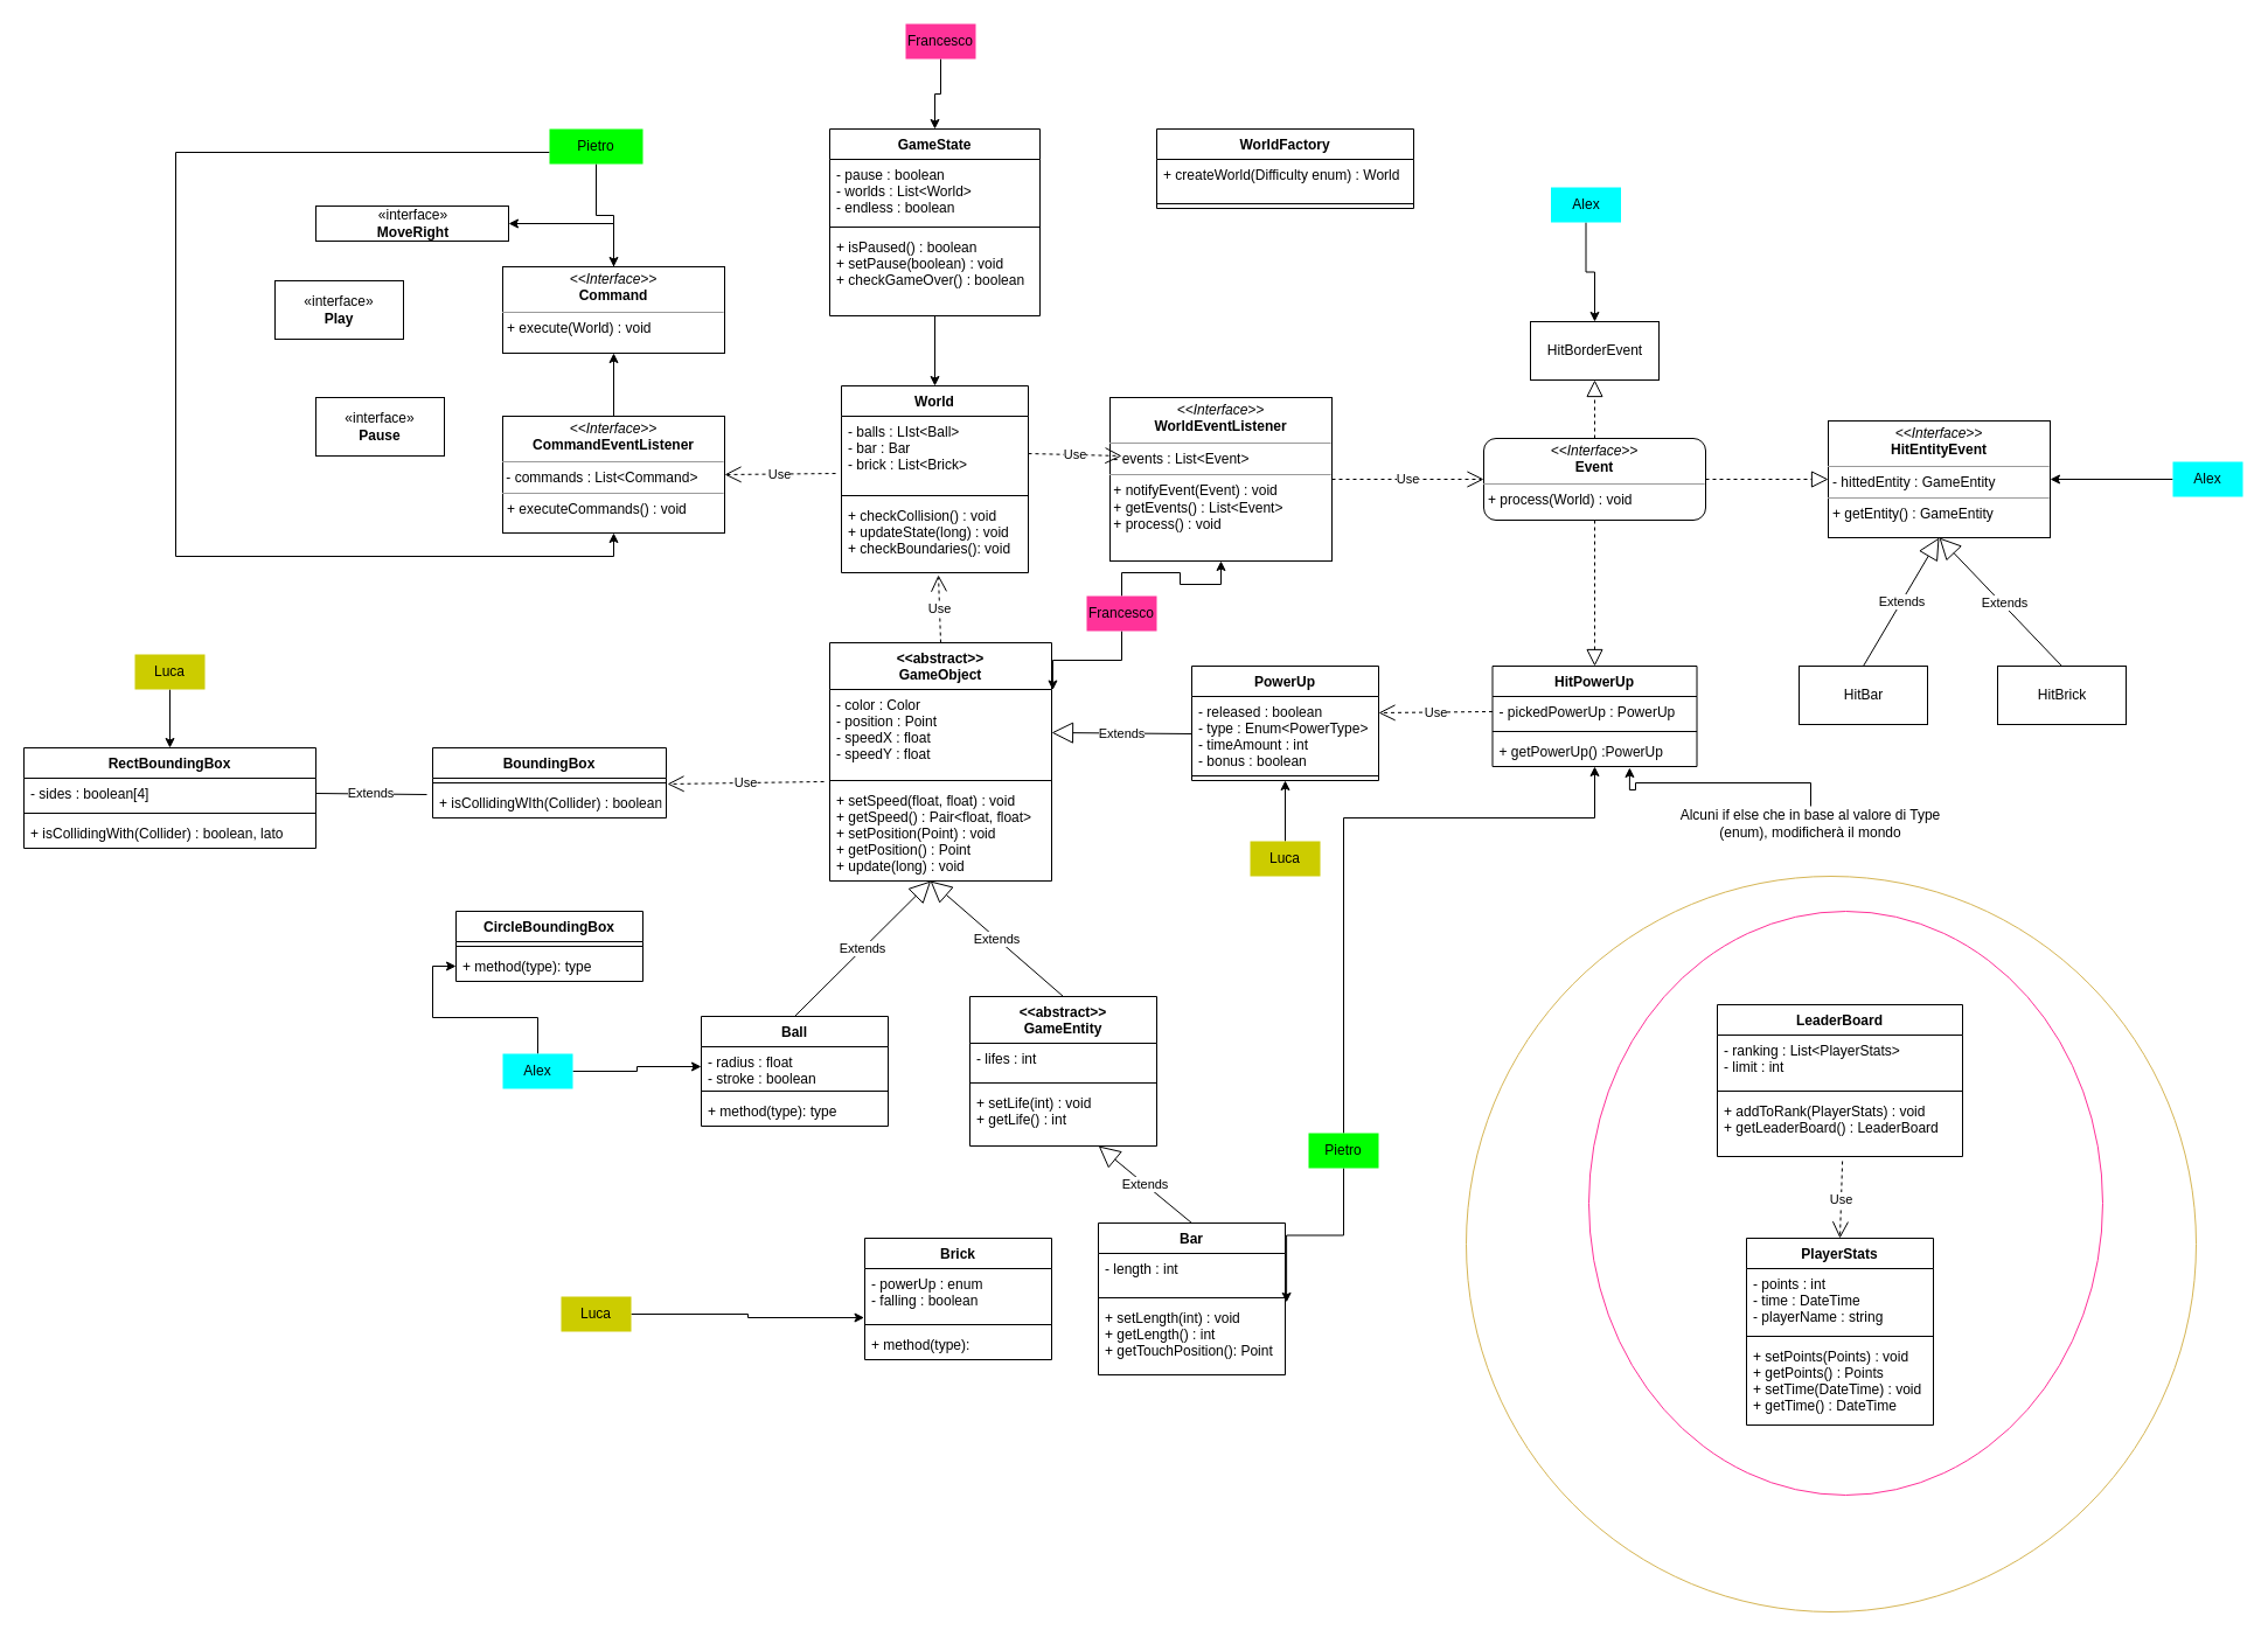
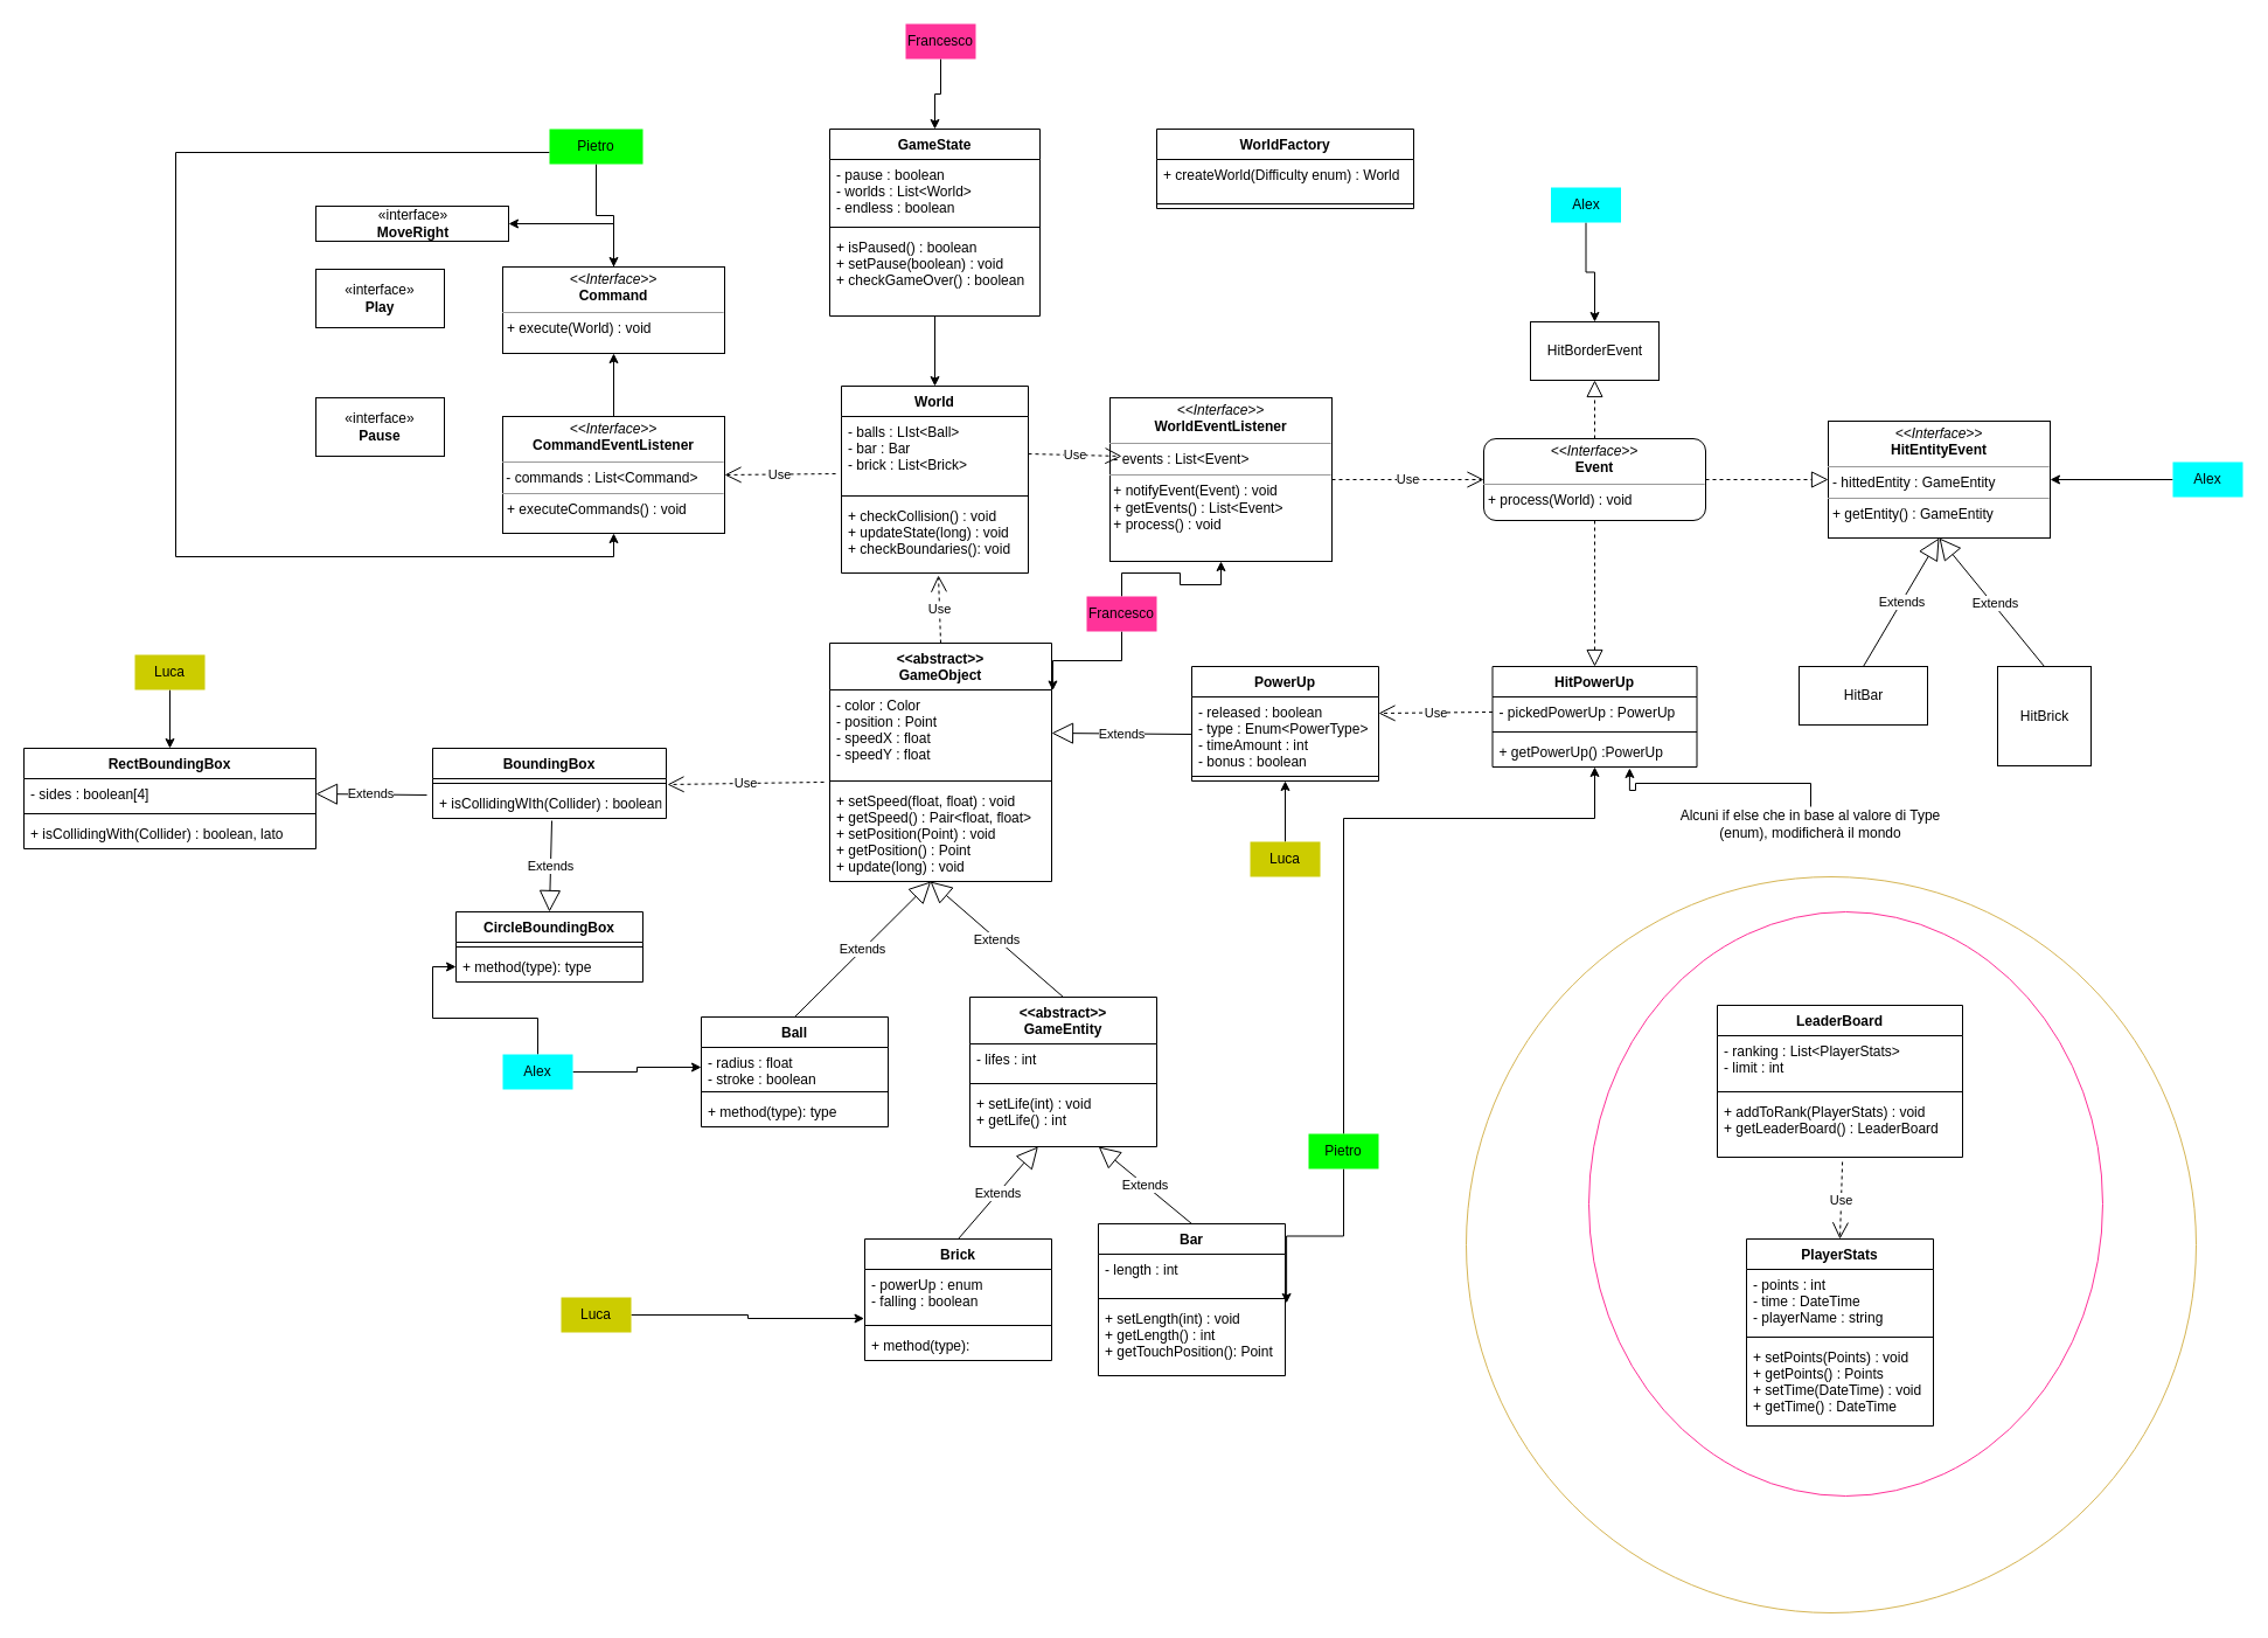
- <mxCell id="92" value="«interface»&lt;br&gt;&lt;b&gt;Play&lt;/b&gt;" style="html=1;whiteSpace=wrap;" parent="1" vertex="1"><mxGeometry x="235" y="240" width="110" height="50" as="geometry" /></mxCell>
+ <mxCell id="92" value="«interface»&lt;br&gt;&lt;b&gt;Play&lt;/b&gt;" style="html=1;whiteSpace=wrap;" parent="1" vertex="1"><mxGeometry x="270" y="230" width="110" height="50" as="geometry" /></mxCell>
- <mxCell id="72" value="HitBrick" style="html=1;" parent="1" vertex="1"><mxGeometry x="1710" y="570" width="110" height="50" as="geometry" /></mxCell>
+ <mxCell id="72" value="HitBrick" style="html=1;" parent="1" vertex="1"><mxGeometry x="1710" y="570" width="80" height="85" as="geometry" /></mxCell>
- <mxCell id="49" value="Extends" style="endArrow=none;endSize=16;endFill=0;html=1;rounded=0;exitX=-0.025;exitY=0.231;exitDx=0;exitDy=0;entryX=1;entryY=0.5;entryDx=0;entryDy=0;exitPerimeter=0;" parent="1" source="20" target="46" edge="1"><mxGeometry width="160" relative="1" as="geometry"><mxPoint x="1129" y="835" as="sourcePoint" /><mxPoint x="935" y="765" as="targetPoint" /></mxGeometry></mxCell>
+ <mxCell id="49" value="Extends" style="endArrow=block;endSize=16;endFill=0;html=1;rounded=0;exitX=-0.025;exitY=0.231;exitDx=0;exitDy=0;entryX=1;entryY=0.5;entryDx=0;entryDy=0;exitPerimeter=0;" parent="1" source="20" target="46" edge="1"><mxGeometry width="160" relative="1" as="geometry"><mxPoint x="1129" y="835" as="sourcePoint" /><mxPoint x="935" y="765" as="targetPoint" /></mxGeometry></mxCell>
+ <mxCell id="54" value="Extends" style="endArrow=block;endSize=16;endFill=0;html=1;rounded=0;exitX=0.51;exitY=1.077;exitDx=0;exitDy=0;exitPerimeter=0;entryX=0.5;entryY=0;entryDx=0;entryDy=0;" parent="1" source="20" target="51" edge="1"><mxGeometry width="160" relative="1" as="geometry"><mxPoint x="800" y="970" as="sourcePoint" /><mxPoint x="840" y="880" as="targetPoint" /></mxGeometry></mxCell>
+ <mxCell id="43" value="Extends" style="endArrow=block;endSize=16;endFill=0;html=1;rounded=0;exitX=0.5;exitY=0;exitDx=0;exitDy=0;" parent="1" source="10" target="41" edge="1"><mxGeometry width="160" relative="1" as="geometry"><mxPoint x="1230" y="1160" as="sourcePoint" /><mxPoint x="1036" y="1090" as="targetPoint" /></mxGeometry></mxCell>
